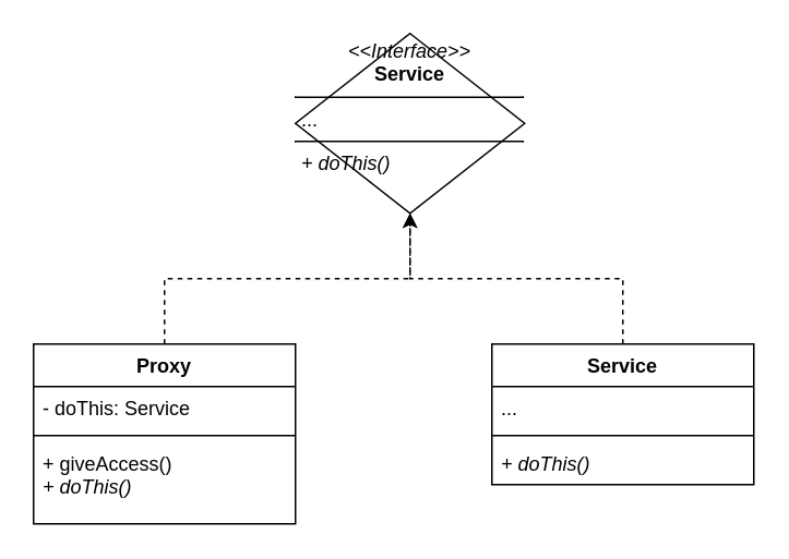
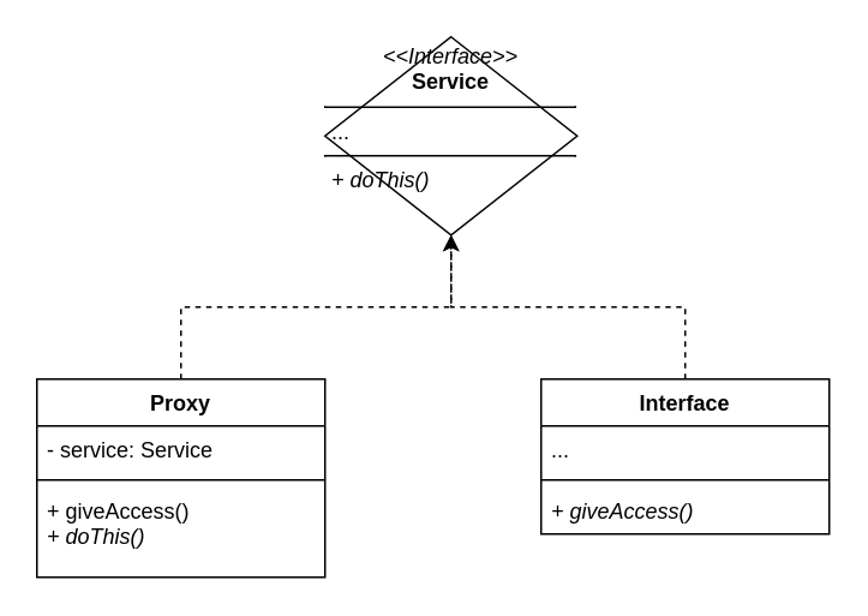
- <mxCell id="4" value="Service" style="swimlane;fontStyle=1;align=center;verticalAlign=top;childLayout=stackLayout;horizontal=1;startSize=26;horizontalStack=0;resizeParent=1;resizeParentMax=0;resizeLast=0;collapsible=1;marginBottom=0;whiteSpace=wrap;html=1;" vertex="1" parent="1"><mxGeometry x="300" y="210" width="160" height="86" as="geometry" /></mxCell>
+ <mxCell id="4" value="Interface" style="swimlane;fontStyle=1;align=center;verticalAlign=top;childLayout=stackLayout;horizontal=1;startSize=26;horizontalStack=0;resizeParent=1;resizeParentMax=0;resizeLast=0;collapsible=1;marginBottom=0;whiteSpace=wrap;html=1;" vertex="1" parent="1"><mxGeometry x="300" y="210" width="160" height="86" as="geometry" /></mxCell>
- <mxCell id="10" value="- doThis: Service" style="text;strokeColor=none;fillColor=none;align=left;verticalAlign=top;spacingLeft=4;spacingRight=4;overflow=hidden;rotatable=0;points=[[0,0.5],[1,0.5]];portConstraint=eastwest;whiteSpace=wrap;html=1;" vertex="1" parent="9"><mxGeometry y="26" width="160" height="26" as="geometry" /></mxCell>
+ <mxCell id="10" value="- service: Service" style="text;strokeColor=none;fillColor=none;align=left;verticalAlign=top;spacingLeft=4;spacingRight=4;overflow=hidden;rotatable=0;points=[[0,0.5],[1,0.5]];portConstraint=eastwest;whiteSpace=wrap;html=1;" vertex="1" parent="9"><mxGeometry y="26" width="160" height="26" as="geometry" /></mxCell>
- <mxCell id="7" value="&lt;i&gt;+ doThis()&lt;/i&gt;" style="text;strokeColor=none;fillColor=none;align=left;verticalAlign=top;spacingLeft=4;spacingRight=4;overflow=hidden;rotatable=0;points=[[0,0.5],[1,0.5]];portConstraint=eastwest;whiteSpace=wrap;html=1;" vertex="1" parent="4"><mxGeometry y="60" width="160" height="26" as="geometry" /></mxCell>
+ <mxCell id="7" value="&lt;i&gt;+ giveAccess()&lt;/i&gt;" style="text;strokeColor=none;fillColor=none;align=left;verticalAlign=top;spacingLeft=4;spacingRight=4;overflow=hidden;rotatable=0;points=[[0,0.5],[1,0.5]];portConstraint=eastwest;whiteSpace=wrap;html=1;" vertex="1" parent="4"><mxGeometry y="60" width="160" height="26" as="geometry" /></mxCell>
